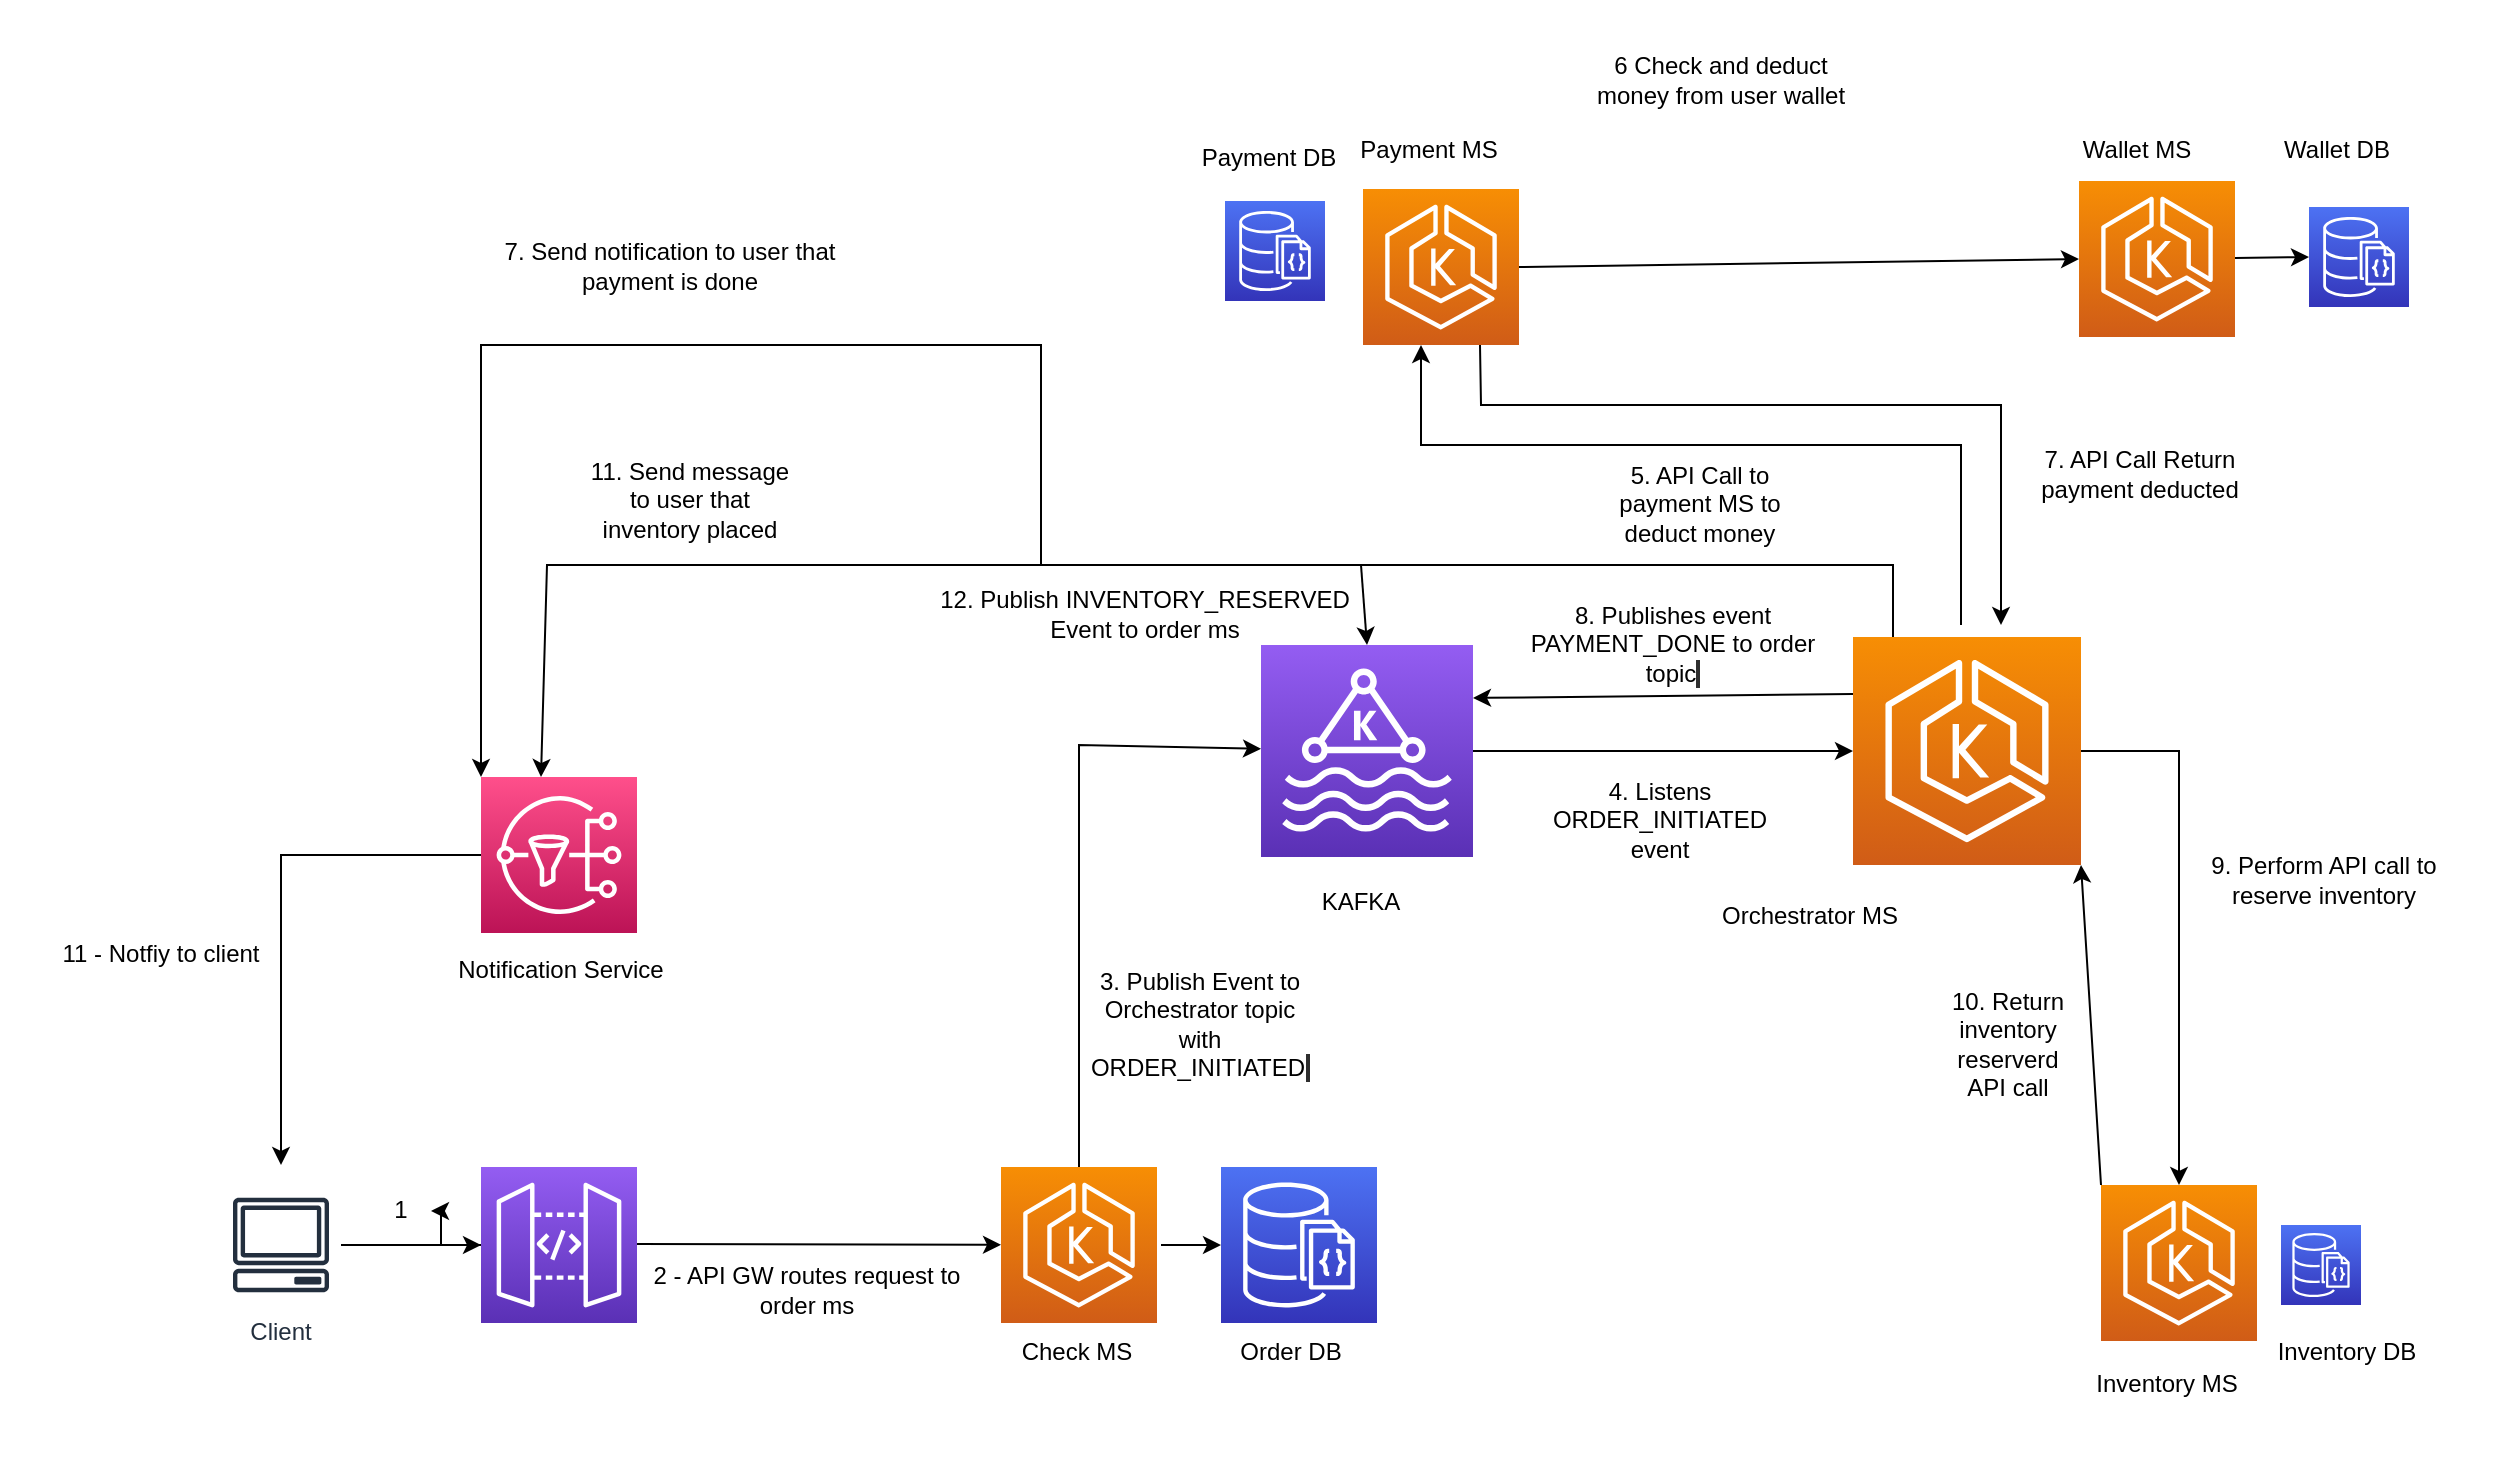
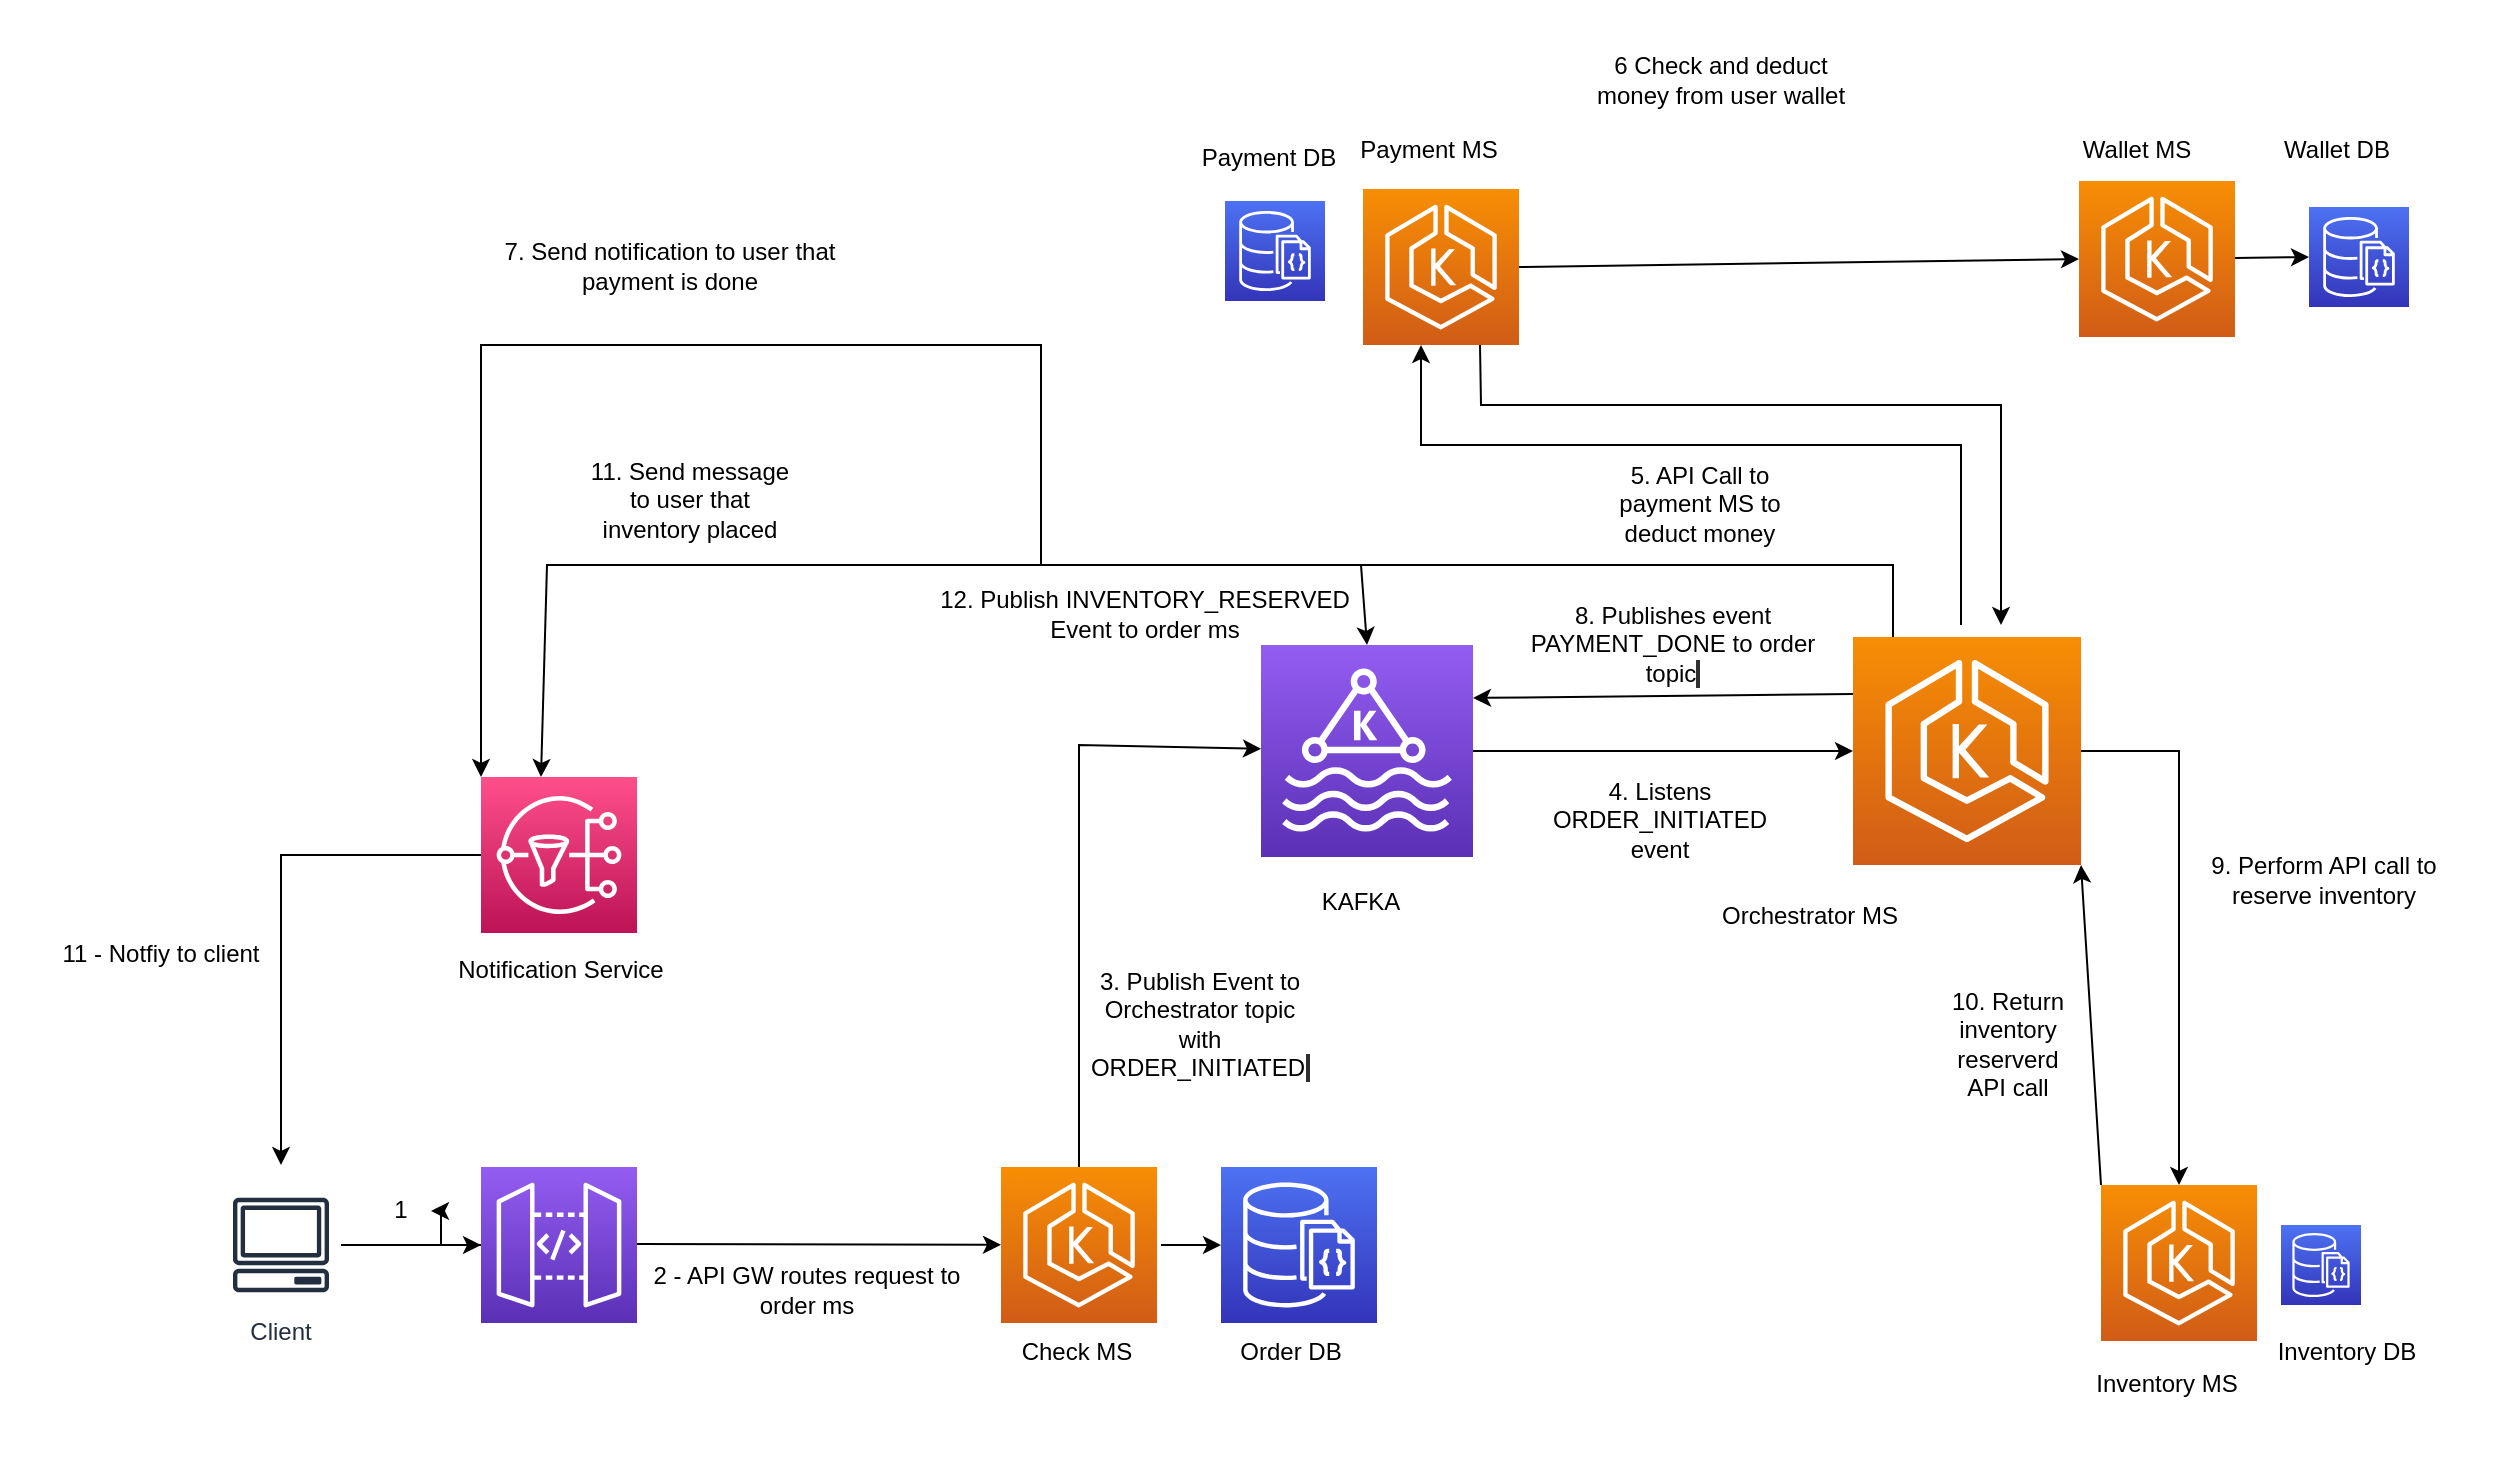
- <mxCell id="44" value="7. API Call Return payment deducted" style="text;html=1;strokeColor=none;fillColor=none;align=center;verticalAlign=middle;whiteSpace=wrap;rounded=0;" vertex="1" parent="1"><mxGeometry x="1010" y="222" width="120" height="30" as="geometry" /></mxCell>
